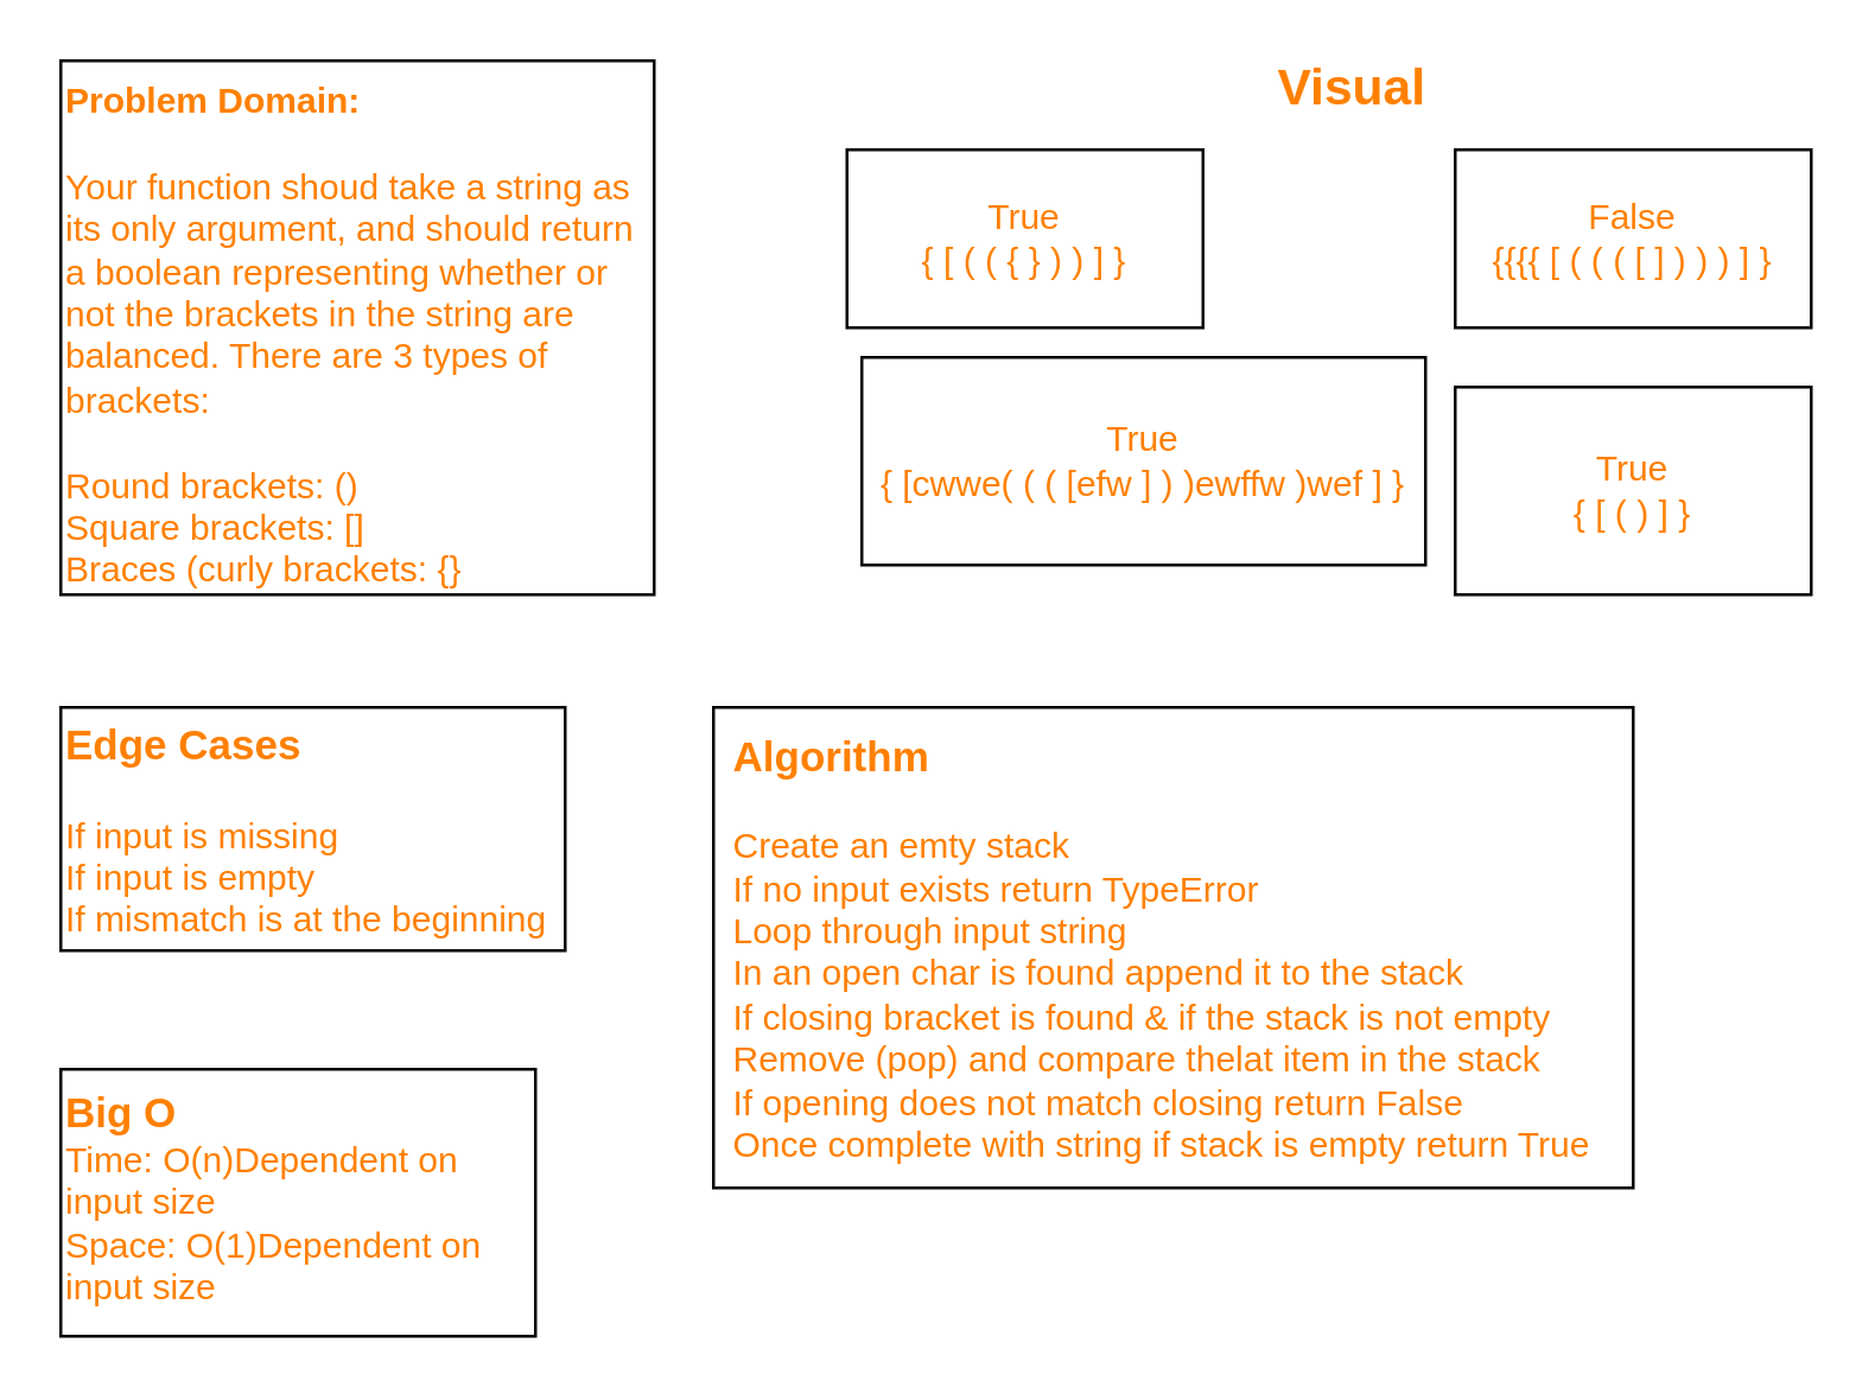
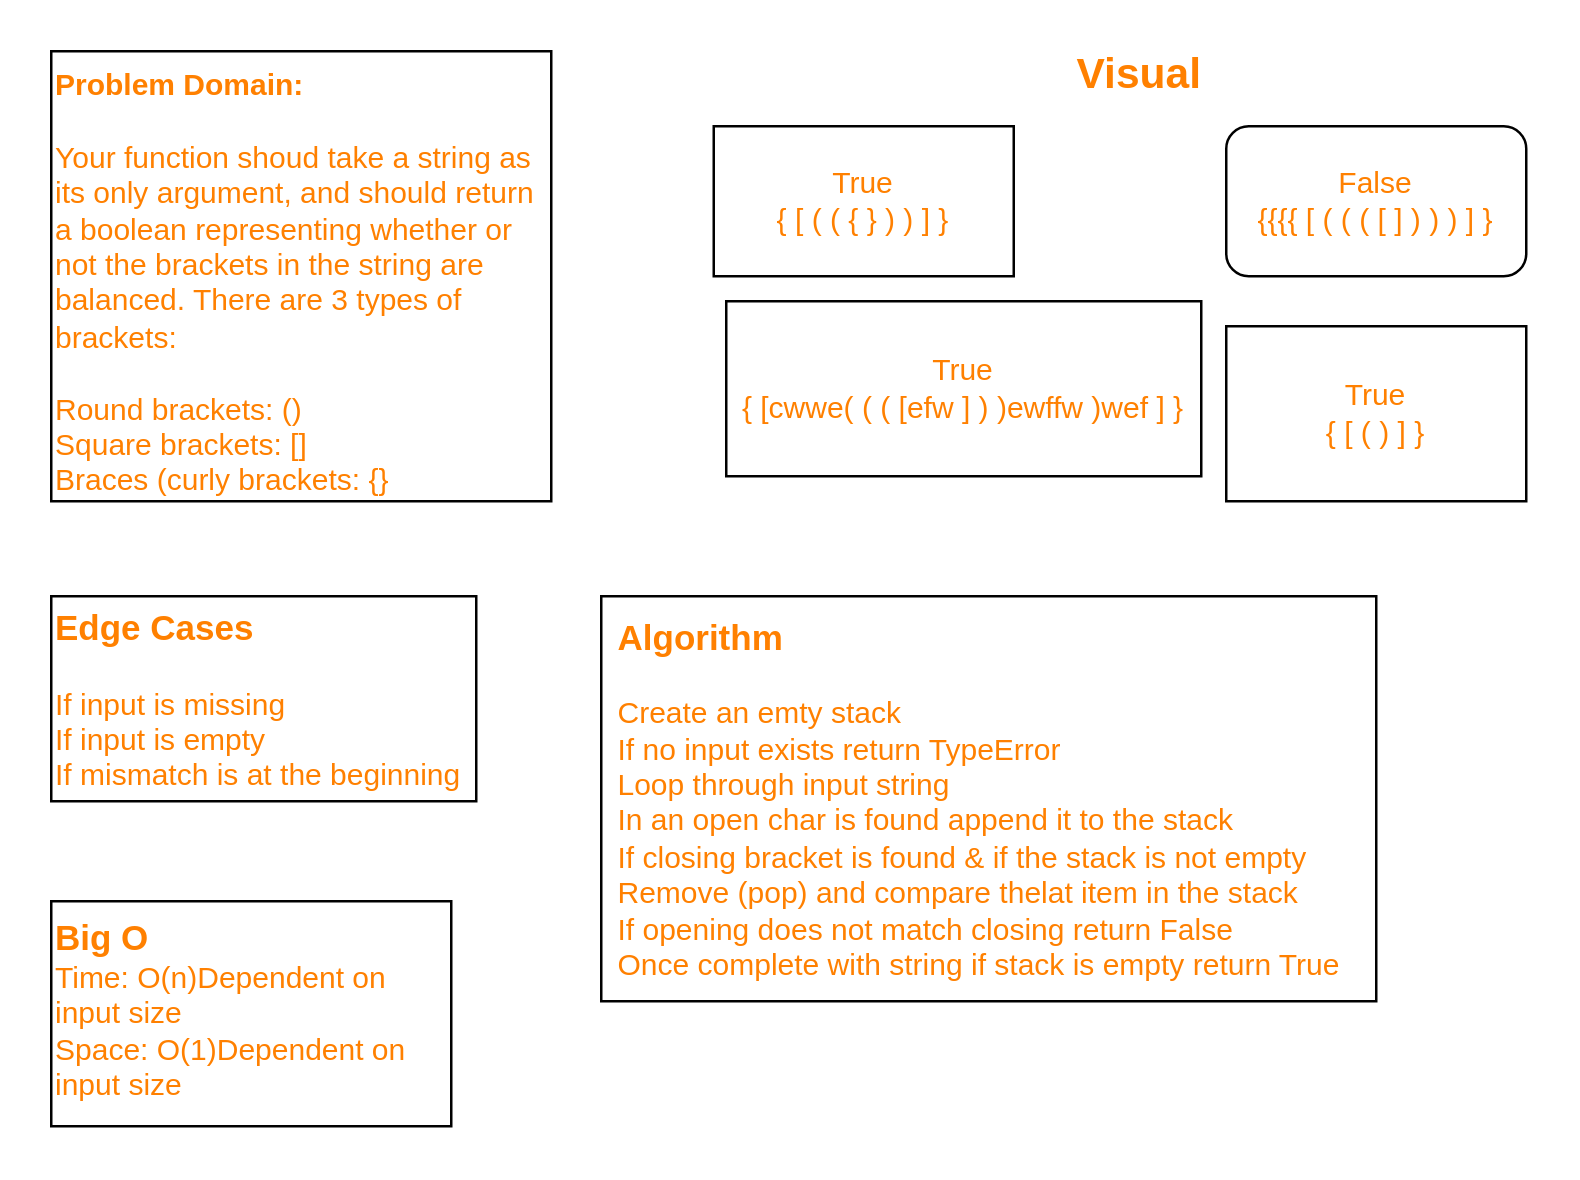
- <mxCell id="8" value="False&lt;br&gt;{{{{ [ ( ( ( [ ] ) ) ) ] }" style="whiteSpace=wrap;html=1;fontColor=#FF8000;align=center;" vertex="1" parent="1"><mxGeometry x="490" y="50" width="120" height="60" as="geometry" /></mxCell>
+ <mxCell id="8" value="False&lt;br&gt;{{{{ [ ( ( ( [ ] ) ) ) ] }" style="whiteSpace=wrap;html=1;fontColor=#FF8000;align=center;rounded=1;" vertex="1" parent="1"><mxGeometry x="490" y="50" width="120" height="60" as="geometry" /></mxCell>
